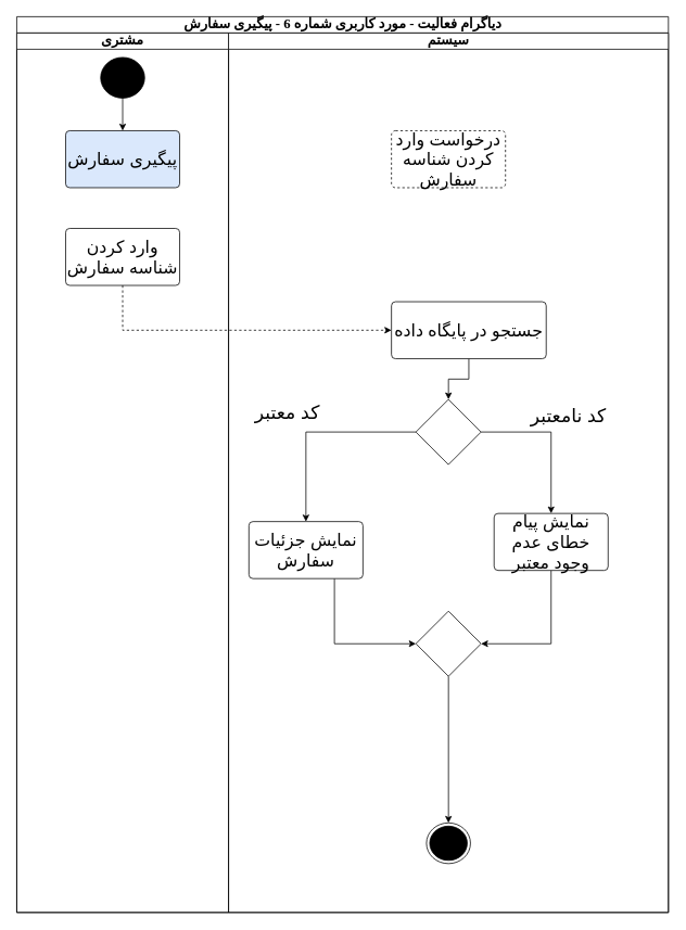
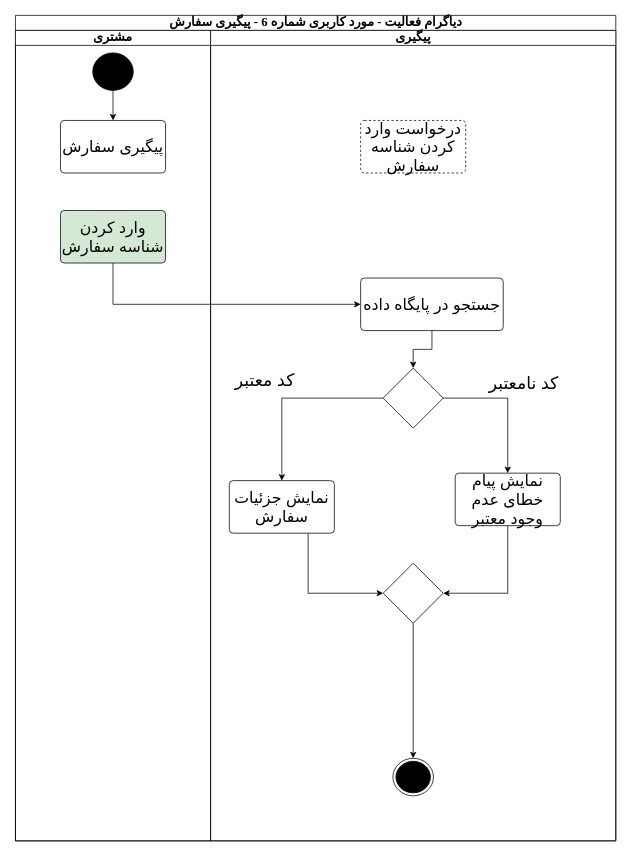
- <mxCell id="8" value="سیستم" style="swimlane;startSize=20;whiteSpace=wrap;html=1;fontSize=17;" parent="2" vertex="1"><mxGeometry x="260" y="20" width="540" height="1080" as="geometry" /></mxCell>
+ <mxCell id="8" value="پیگیری" style="swimlane;startSize=20;whiteSpace=wrap;html=1;fontSize=17;" parent="2" vertex="1"><mxGeometry x="260" y="20" width="540" height="1080" as="geometry" /></mxCell>
- <mxCell id="6" value="&lt;font style=&quot;font-size: 21px;&quot;&gt;پیگیری سفارش&lt;/font&gt;" style="html=1;align=center;verticalAlign=middle;rounded=1;absoluteArcSize=1;arcSize=10;dashed=0;whiteSpace=wrap;fillColor=#dae8fc;" vertex="1" parent="3"><mxGeometry x="60" y="120" width="140" height="70" as="geometry" /></mxCell>
+ <mxCell id="6" value="&lt;font style=&quot;font-size: 21px;&quot;&gt;پیگیری سفارش&lt;/font&gt;" style="html=1;align=center;verticalAlign=middle;rounded=1;absoluteArcSize=1;arcSize=10;dashed=0;whiteSpace=wrap;" vertex="1" parent="3"><mxGeometry x="60" y="120" width="140" height="70" as="geometry" /></mxCell>
- <mxCell id="7" value="&lt;font style=&quot;font-size: 21px;&quot;&gt;وارد کردن شناسه سفارش&lt;/font&gt;" style="html=1;align=center;verticalAlign=middle;rounded=1;absoluteArcSize=1;arcSize=10;dashed=0;whiteSpace=wrap;" vertex="1" parent="3"><mxGeometry x="60" y="240" width="140" height="70" as="geometry" /></mxCell>
+ <mxCell id="7" value="&lt;font style=&quot;font-size: 21px;&quot;&gt;وارد کردن شناسه سفارش&lt;/font&gt;" style="html=1;align=center;verticalAlign=middle;rounded=1;absoluteArcSize=1;arcSize=10;dashed=0;whiteSpace=wrap;fillColor=#d5e8d4;" vertex="1" parent="3"><mxGeometry x="60" y="240" width="140" height="70" as="geometry" /></mxCell>
- <mxCell id="25" style="edgeStyle=orthogonalEdgeStyle;rounded=0;orthogonalLoop=1;jettySize=auto;html=1;entryX=0;entryY=0.5;entryDx=0;entryDy=0;dashed=1;" edge="1" parent="2" source="7" target="12"><mxGeometry relative="1" as="geometry"><Array as="points"><mxPoint x="130" y="385" /></Array></mxGeometry></mxCell>
+ <mxCell id="25" style="edgeStyle=orthogonalEdgeStyle;rounded=0;orthogonalLoop=1;jettySize=auto;html=1;entryX=0;entryY=0.5;entryDx=0;entryDy=0;" edge="1" parent="2" source="7" target="12"><mxGeometry relative="1" as="geometry"><Array as="points"><mxPoint x="130" y="385" /></Array></mxGeometry></mxCell>
